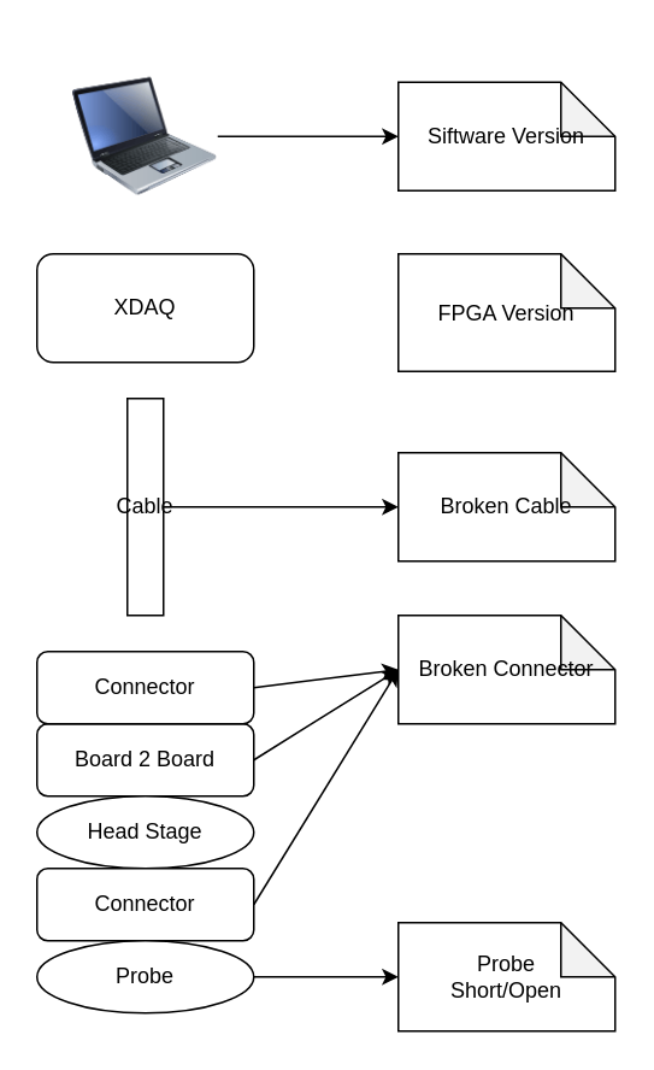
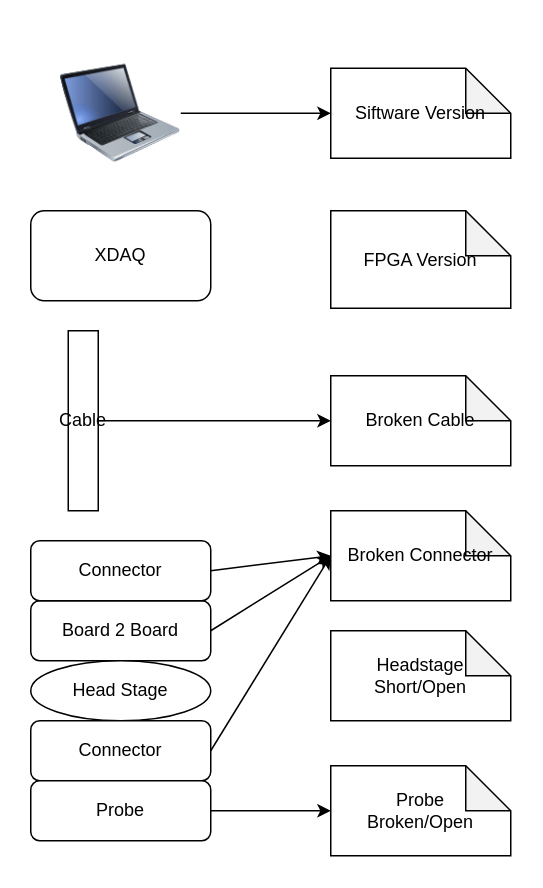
- <mxCell id="6" value="Cable" style="rounded=0;whiteSpace=wrap;html=1;" vertex="1" parent="1"><mxGeometry x="70" y="220" width="20" height="120" as="geometry" /></mxCell>
+ <mxCell id="6" value="Cable" style="rounded=0;whiteSpace=wrap;html=1;" vertex="1" parent="1"><mxGeometry x="45" y="220" width="20" height="120" as="geometry" /></mxCell>
+ <mxCell id="20" value="Headstage Short/Open" style="shape=note;whiteSpace=wrap;html=1;backgroundOutline=1;darkOpacity=0.05;" vertex="1" parent="1"><mxGeometry x="220" y="420" width="120" height="60" as="geometry" /></mxCell>
- <mxCell id="15" value="Probe" style="ellipse;whiteSpace=wrap;html=1;" vertex="1" parent="1"><mxGeometry x="20" y="520" width="120" height="40" as="geometry" /></mxCell>
+ <mxCell id="15" value="Probe" style="rounded=1;whiteSpace=wrap;html=1;" vertex="1" parent="1"><mxGeometry x="20" y="520" width="120" height="40" as="geometry" /></mxCell>
- <mxCell id="21" value="Probe&lt;br&gt;Short/Open" style="shape=note;whiteSpace=wrap;html=1;backgroundOutline=1;darkOpacity=0.05;" vertex="1" parent="1"><mxGeometry x="220" y="510" width="120" height="60" as="geometry" /></mxCell>
+ <mxCell id="21" value="Probe&lt;br&gt;Broken/Open" style="shape=note;whiteSpace=wrap;html=1;backgroundOutline=1;darkOpacity=0.05;" vertex="1" parent="1"><mxGeometry x="220" y="510" width="120" height="60" as="geometry" /></mxCell>
